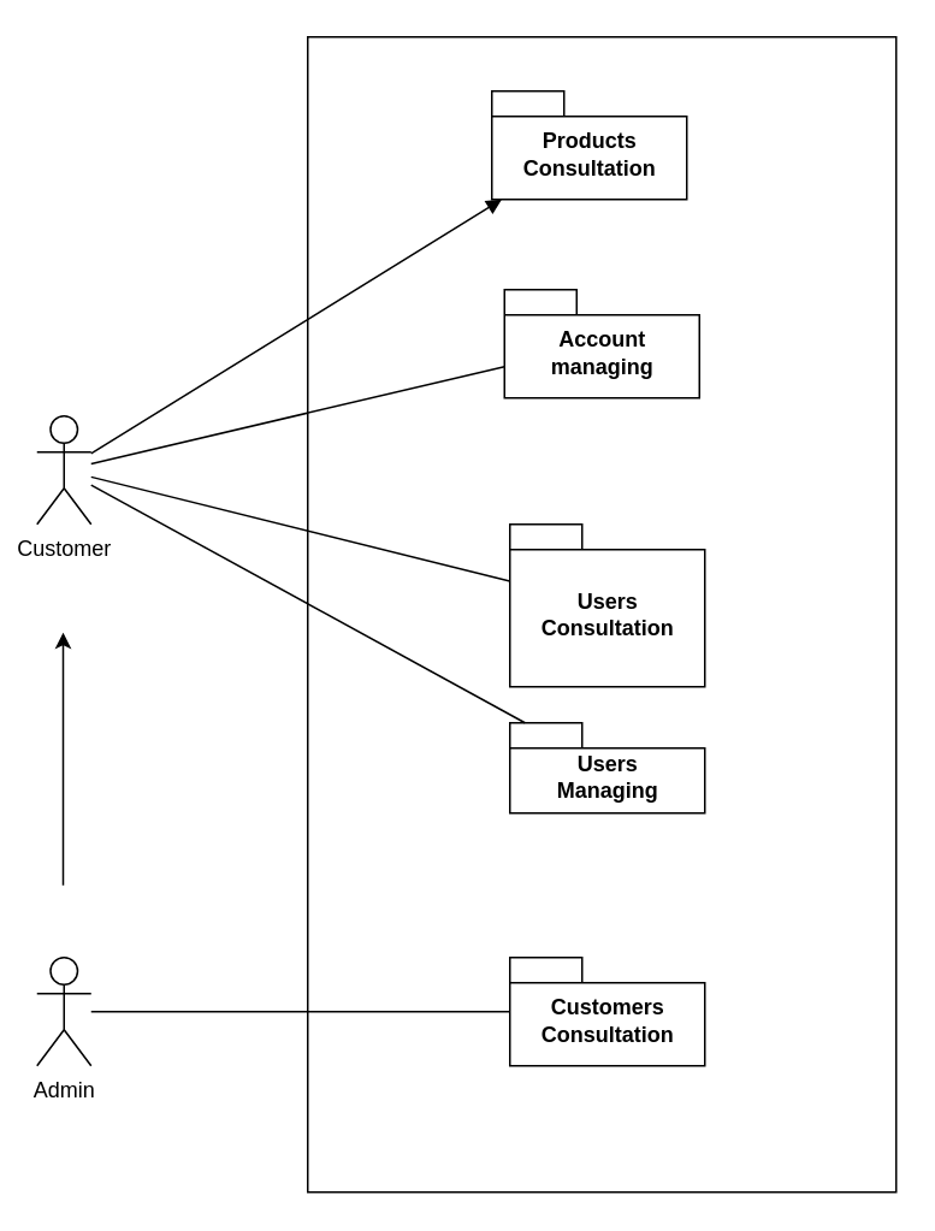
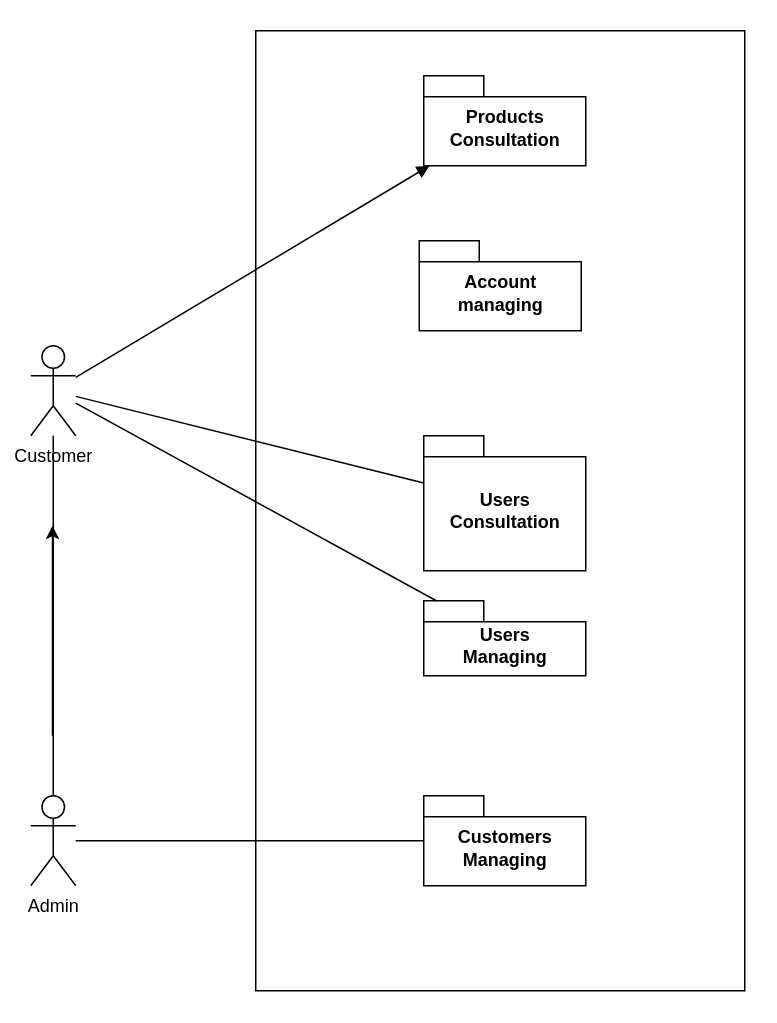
- <mxCell id="4" value="Products&lt;br&gt;Consultation" style="shape=folder;fontStyle=1;spacingTop=10;tabWidth=40;tabHeight=14;tabPosition=left;html=1;" parent="1" vertex="1"><mxGeometry x="272" y="50" width="108" height="60" as="geometry" /></mxCell>
+ <mxCell id="4" value="Products&lt;br&gt;Consultation" style="shape=folder;fontStyle=1;spacingTop=10;tabWidth=40;tabHeight=14;tabPosition=left;html=1;" parent="1" vertex="1"><mxGeometry x="282" y="50" width="108" height="60" as="geometry" /></mxCell>
- <mxCell id="11" value="" style="endArrow=none;html=1;" parent="1" source="3" target="10" edge="1"><mxGeometry width="50" height="50" relative="1" as="geometry"><mxPoint x="60" y="261.03" as="sourcePoint" /><mxPoint x="295.833" y="120" as="targetPoint" /></mxGeometry></mxCell>
+ <mxCell id="11" value="" style="endArrow=none;html=1;" parent="1" source="3" target="12" edge="1"><mxGeometry width="50" height="50" relative="1" as="geometry"><mxPoint x="60" y="261.03" as="sourcePoint" /><mxPoint x="295.833" y="120" as="targetPoint" /></mxGeometry></mxCell>
- <mxCell id="13" value="Customers&lt;br&gt;Consultation&lt;br&gt;" style="shape=folder;fontStyle=1;spacingTop=10;tabWidth=40;tabHeight=14;tabPosition=left;html=1;" parent="1" vertex="1"><mxGeometry x="282" y="530" width="108" height="60" as="geometry" /></mxCell>
+ <mxCell id="13" value="Customers&lt;br&gt;Managing&lt;br&gt;" style="shape=folder;fontStyle=1;spacingTop=10;tabWidth=40;tabHeight=14;tabPosition=left;html=1;" parent="1" vertex="1"><mxGeometry x="282" y="530" width="108" height="60" as="geometry" /></mxCell>
